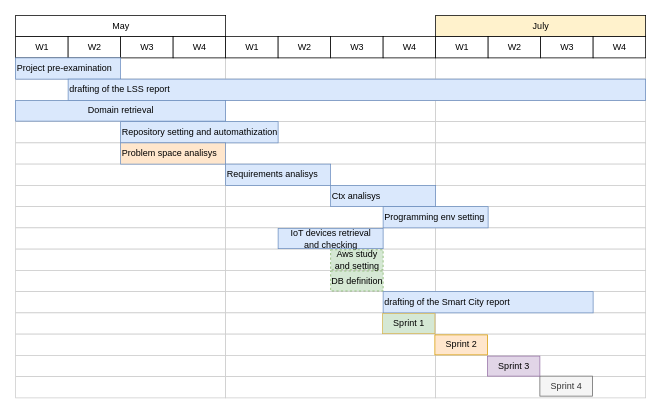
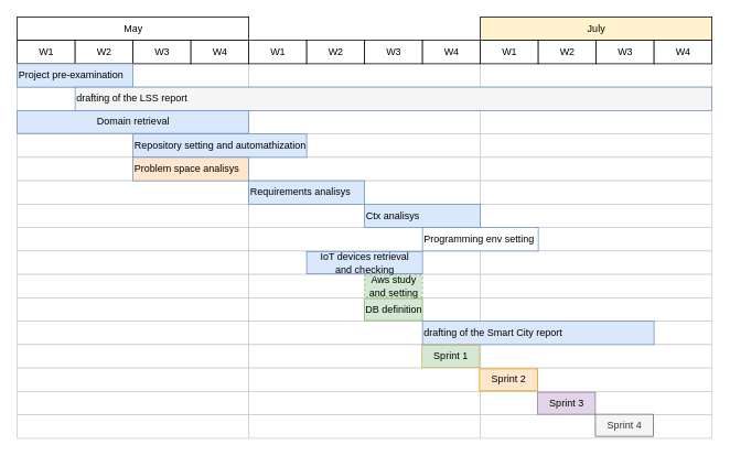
- <mxCell id="67" value="drafting of the LSS report" style="align=left;strokeColor=#6c8ebf;html=1;fillColor=#dae8fc;" parent="3" vertex="1"><mxGeometry x="70" y="85.0" width="770" height="28.333" as="geometry" /></mxCell>
+ <mxCell id="67" value="drafting of the LSS report" style="align=left;strokeColor=#6c8ebf;html=1;fillColor=#f5f5f5;" parent="3" vertex="1"><mxGeometry x="70" y="85.0" width="770" height="28.333" as="geometry" /></mxCell>
- <mxCell id="73" value="Programming env setting" style="align=left;strokeColor=#6c8ebf;html=1;fillColor=#dae8fc;" vertex="1" parent="3"><mxGeometry x="490" y="255" width="140" height="28.333" as="geometry" /></mxCell>
+ <mxCell id="73" value="Programming env setting" style="align=left;strokeColor=#6c8ebf;html=1;fillColor=#ffffff;" vertex="1" parent="3"><mxGeometry x="490" y="255" width="140" height="28.333" as="geometry" /></mxCell>
- <mxCell id="77" value="DB definition" style="align=center;strokeColor=#82b366;html=1;fillColor=#d5e8d4;dashed=1;" vertex="1" parent="3"><mxGeometry x="420" y="340.83" width="70" height="26.67" as="geometry" /></mxCell>
+ <mxCell id="77" value="DB definition" style="align=center;strokeColor=#82b366;html=1;fillColor=#d5e8d4;" vertex="1" parent="3"><mxGeometry x="420" y="340.83" width="70" height="26.67" as="geometry" /></mxCell>
